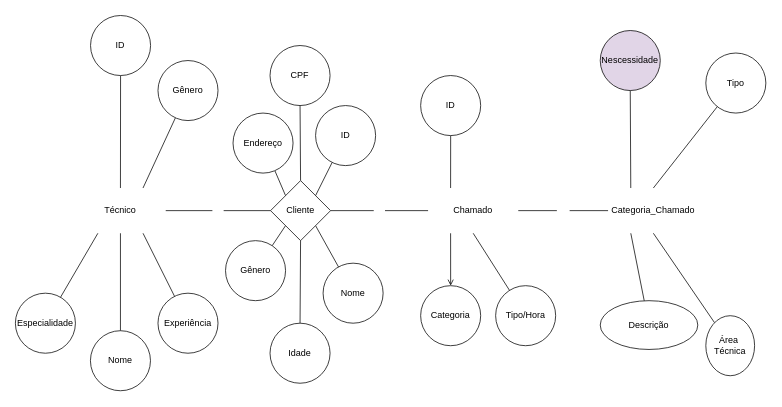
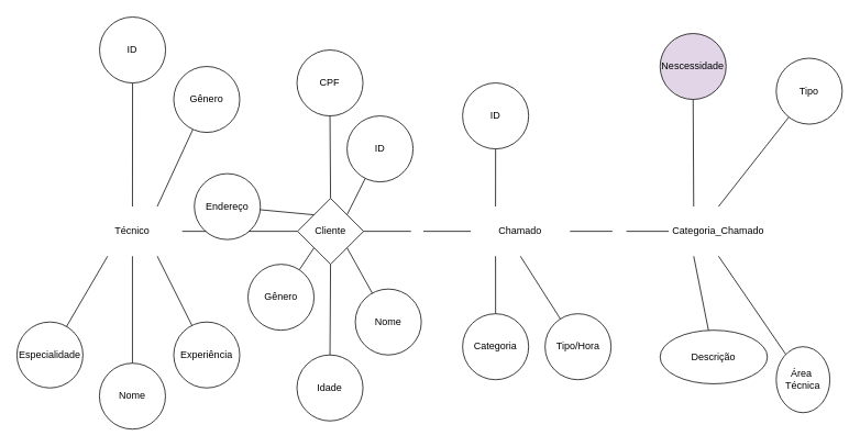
- <mxCell id="34" value="Endereço" style="ellipse;whiteSpace=wrap;html=1;aspect=fixed;fontColor=#000000;fillColor=#FFFFFF;" vertex="1" parent="1"><mxGeometry x="310" y="150" width="80" height="80" as="geometry" /></mxCell>
+ <mxCell id="34" value="Endereço" style="ellipse;whiteSpace=wrap;html=1;aspect=fixed;fontColor=#000000;fillColor=#FFFFFF;" vertex="1" parent="1"><mxGeometry x="235" y="210" width="80" height="80" as="geometry" /></mxCell>
- <mxCell id="11" style="edgeStyle=none;html=1;exitX=0.25;exitY=1;exitDx=0;exitDy=0;fontColor=#000000;endArrow=open;endFill=0;" edge="1" parent="1" source="13" target="39"><mxGeometry relative="1" as="geometry"><mxPoint x="599.997" y="420" as="targetPoint" /></mxGeometry></mxCell>
+ <mxCell id="11" style="edgeStyle=none;html=1;exitX=0.25;exitY=1;exitDx=0;exitDy=0;fontColor=#000000;endArrow=none;endFill=0;" edge="1" parent="1" source="13" target="39"><mxGeometry relative="1" as="geometry"><mxPoint x="599.997" y="420" as="targetPoint" /></mxGeometry></mxCell>
